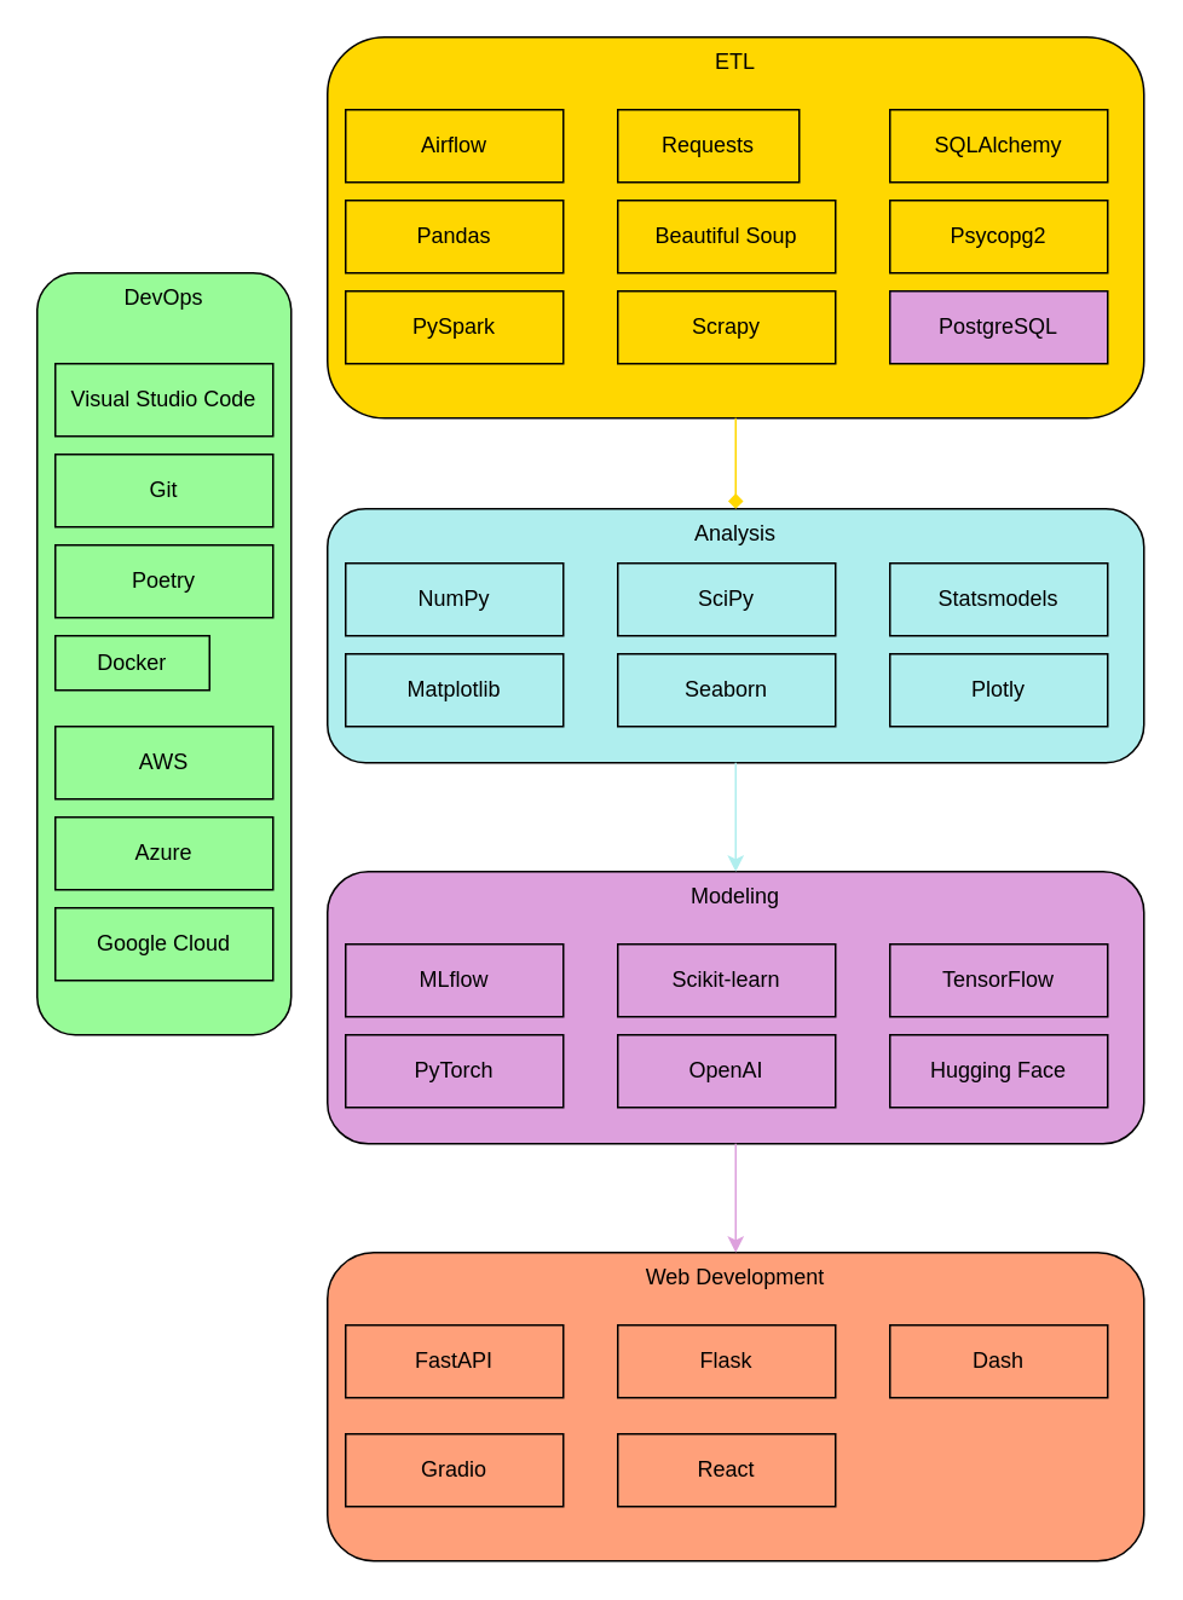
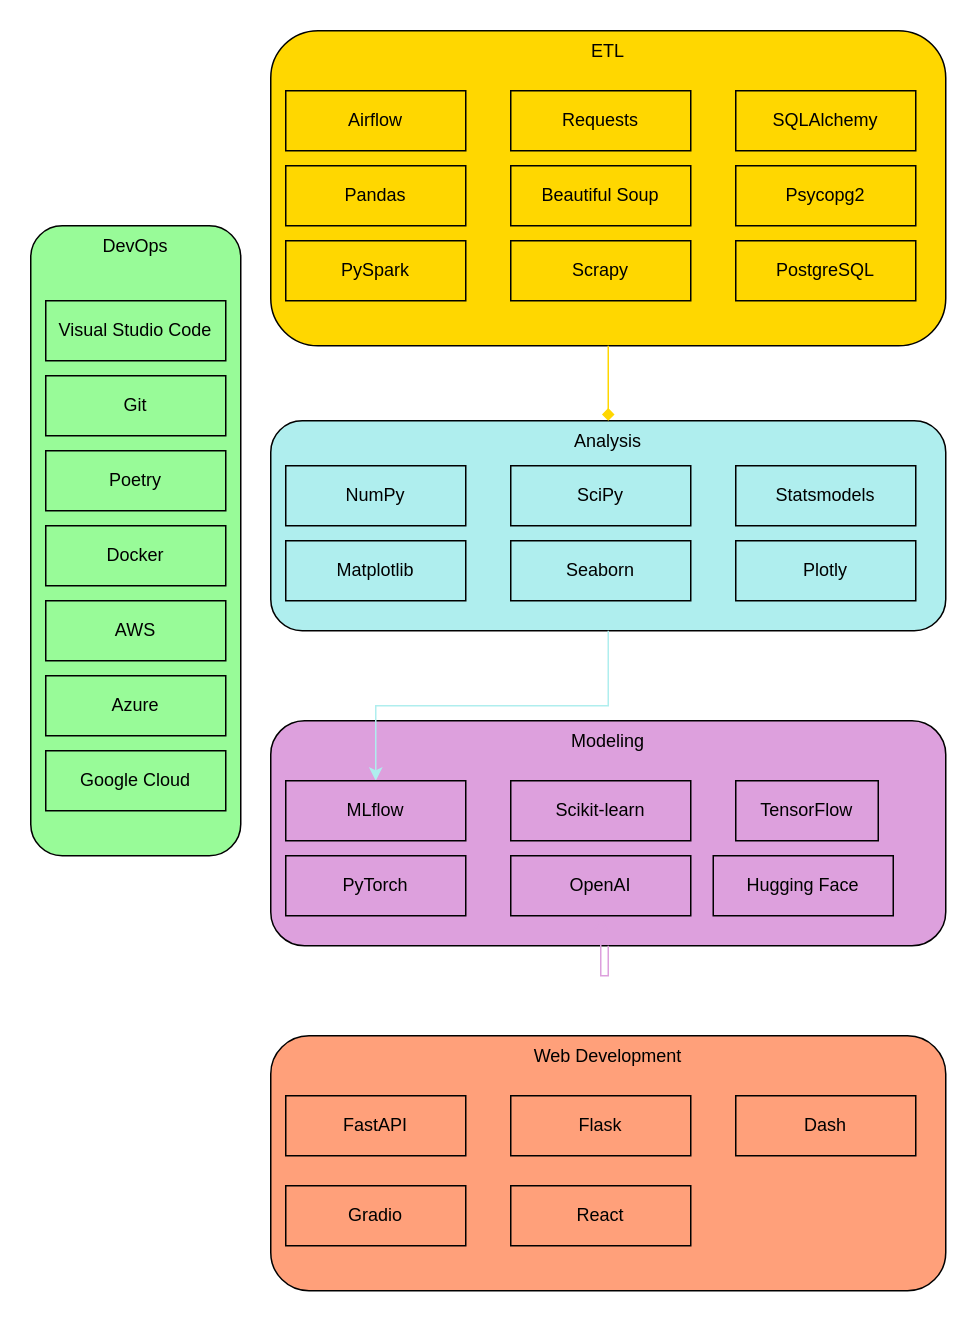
- <mxCell id="21" value="Requests" style="rounded=0;whiteSpace=wrap;html=1;fillColor=#FFD700;fontColor=#000000;strokeColor=#000000;" parent="1" vertex="1"><mxGeometry x="340" y="60" width="100" height="40" as="geometry" /></mxCell>
+ <mxCell id="21" value="Requests" style="rounded=0;whiteSpace=wrap;html=1;fillColor=#FFD700;fontColor=#000000;strokeColor=#000000;" parent="1" vertex="1"><mxGeometry x="340" y="60" width="120" height="40" as="geometry" /></mxCell>
- <mxCell id="20" value="PostgreSQL" style="rounded=0;whiteSpace=wrap;html=1;fillColor=#dda0dd;fontColor=#000000;strokeColor=#000000;" parent="1" vertex="1"><mxGeometry x="490" y="160" width="120" height="40" as="geometry" /></mxCell>
+ <mxCell id="20" value="PostgreSQL" style="rounded=0;whiteSpace=wrap;html=1;fillColor=#FFD700;fontColor=#000000;strokeColor=#000000;" parent="1" vertex="1"><mxGeometry x="490" y="160" width="120" height="40" as="geometry" /></mxCell>
- <mxCell id="13" value="Docker" style="rounded=0;whiteSpace=wrap;html=1;fillColor=#98FB98;fontColor=#000000;strokeColor=#000000;" parent="1" vertex="1"><mxGeometry x="30" y="350" width="85" height="30" as="geometry" /></mxCell>
+ <mxCell id="13" value="Docker" style="rounded=0;whiteSpace=wrap;html=1;fillColor=#98FB98;fontColor=#000000;strokeColor=#000000;" parent="1" vertex="1"><mxGeometry x="30" y="350" width="120" height="40" as="geometry" /></mxCell>
- <mxCell id="8" style="edgeStyle=orthogonalEdgeStyle;rounded=0;orthogonalLoop=1;jettySize=auto;html=1;exitX=0.5;exitY=1;exitDx=0;exitDy=0;entryX=0.5;entryY=0;entryDx=0;entryDy=0;fontColor=#000000;strokeColor=#AFEEEE;" parent="1" source="4" target="3" edge="1"><mxGeometry relative="1" as="geometry"><mxPoint x="390" y="380" as="sourcePoint" /></mxGeometry></mxCell>
+ <mxCell id="8" style="edgeStyle=orthogonalEdgeStyle;rounded=0;orthogonalLoop=1;jettySize=auto;html=1;exitX=0.5;exitY=1;exitDx=0;exitDy=0;fontColor=#000000;strokeColor=#AFEEEE;" parent="1" source="4" target="32" edge="1"><mxGeometry relative="1" as="geometry"><mxPoint x="390" y="380" as="sourcePoint" /></mxGeometry></mxCell>
- <mxCell id="34" value="TensorFlow" style="rounded=0;whiteSpace=wrap;html=1;fillColor=#DDA0DD;fontColor=#000000;strokeColor=#000000;" parent="1" vertex="1"><mxGeometry x="490" y="520" width="120" height="40" as="geometry" /></mxCell>
+ <mxCell id="34" value="TensorFlow" style="rounded=0;whiteSpace=wrap;html=1;fillColor=#DDA0DD;fontColor=#000000;strokeColor=#000000;" parent="1" vertex="1"><mxGeometry x="490" y="520" width="95" height="40" as="geometry" /></mxCell>
- <mxCell id="36" value="Hugging Face" style="rounded=0;whiteSpace=wrap;html=1;fillColor=#DDA0DD;fontColor=#000000;strokeColor=#000000;" parent="1" vertex="1"><mxGeometry x="490" y="570" width="120" height="40" as="geometry" /></mxCell>
+ <mxCell id="36" value="Hugging Face" style="rounded=0;whiteSpace=wrap;html=1;fillColor=#DDA0DD;fontColor=#000000;strokeColor=#000000;" parent="1" vertex="1"><mxGeometry x="475" y="570" width="120" height="40" as="geometry" /></mxCell>
- <mxCell id="9" style="edgeStyle=orthogonalEdgeStyle;rounded=0;orthogonalLoop=1;jettySize=auto;html=1;exitX=0.5;exitY=1;exitDx=0;exitDy=0;entryX=0.5;entryY=0;entryDx=0;entryDy=0;fontColor=#000000;strokeColor=#DDA0DD;" parent="1" source="3" target="2" edge="1"><mxGeometry relative="1" as="geometry"><mxPoint x="390" y="580" as="sourcePoint" /><mxPoint x="390" y="700" as="targetPoint" /></mxGeometry></mxCell>
+ <mxCell id="9" style="edgeStyle=orthogonalEdgeStyle;rounded=0;orthogonalLoop=1;jettySize=auto;html=1;exitX=0.5;exitY=1;exitDx=0;exitDy=0;fontColor=#000000;strokeColor=#DDA0DD;" parent="1" source="3" target="37" edge="1"><mxGeometry relative="1" as="geometry"><mxPoint x="390" y="580" as="sourcePoint" /><mxPoint x="390" y="700" as="targetPoint" /></mxGeometry></mxCell>
